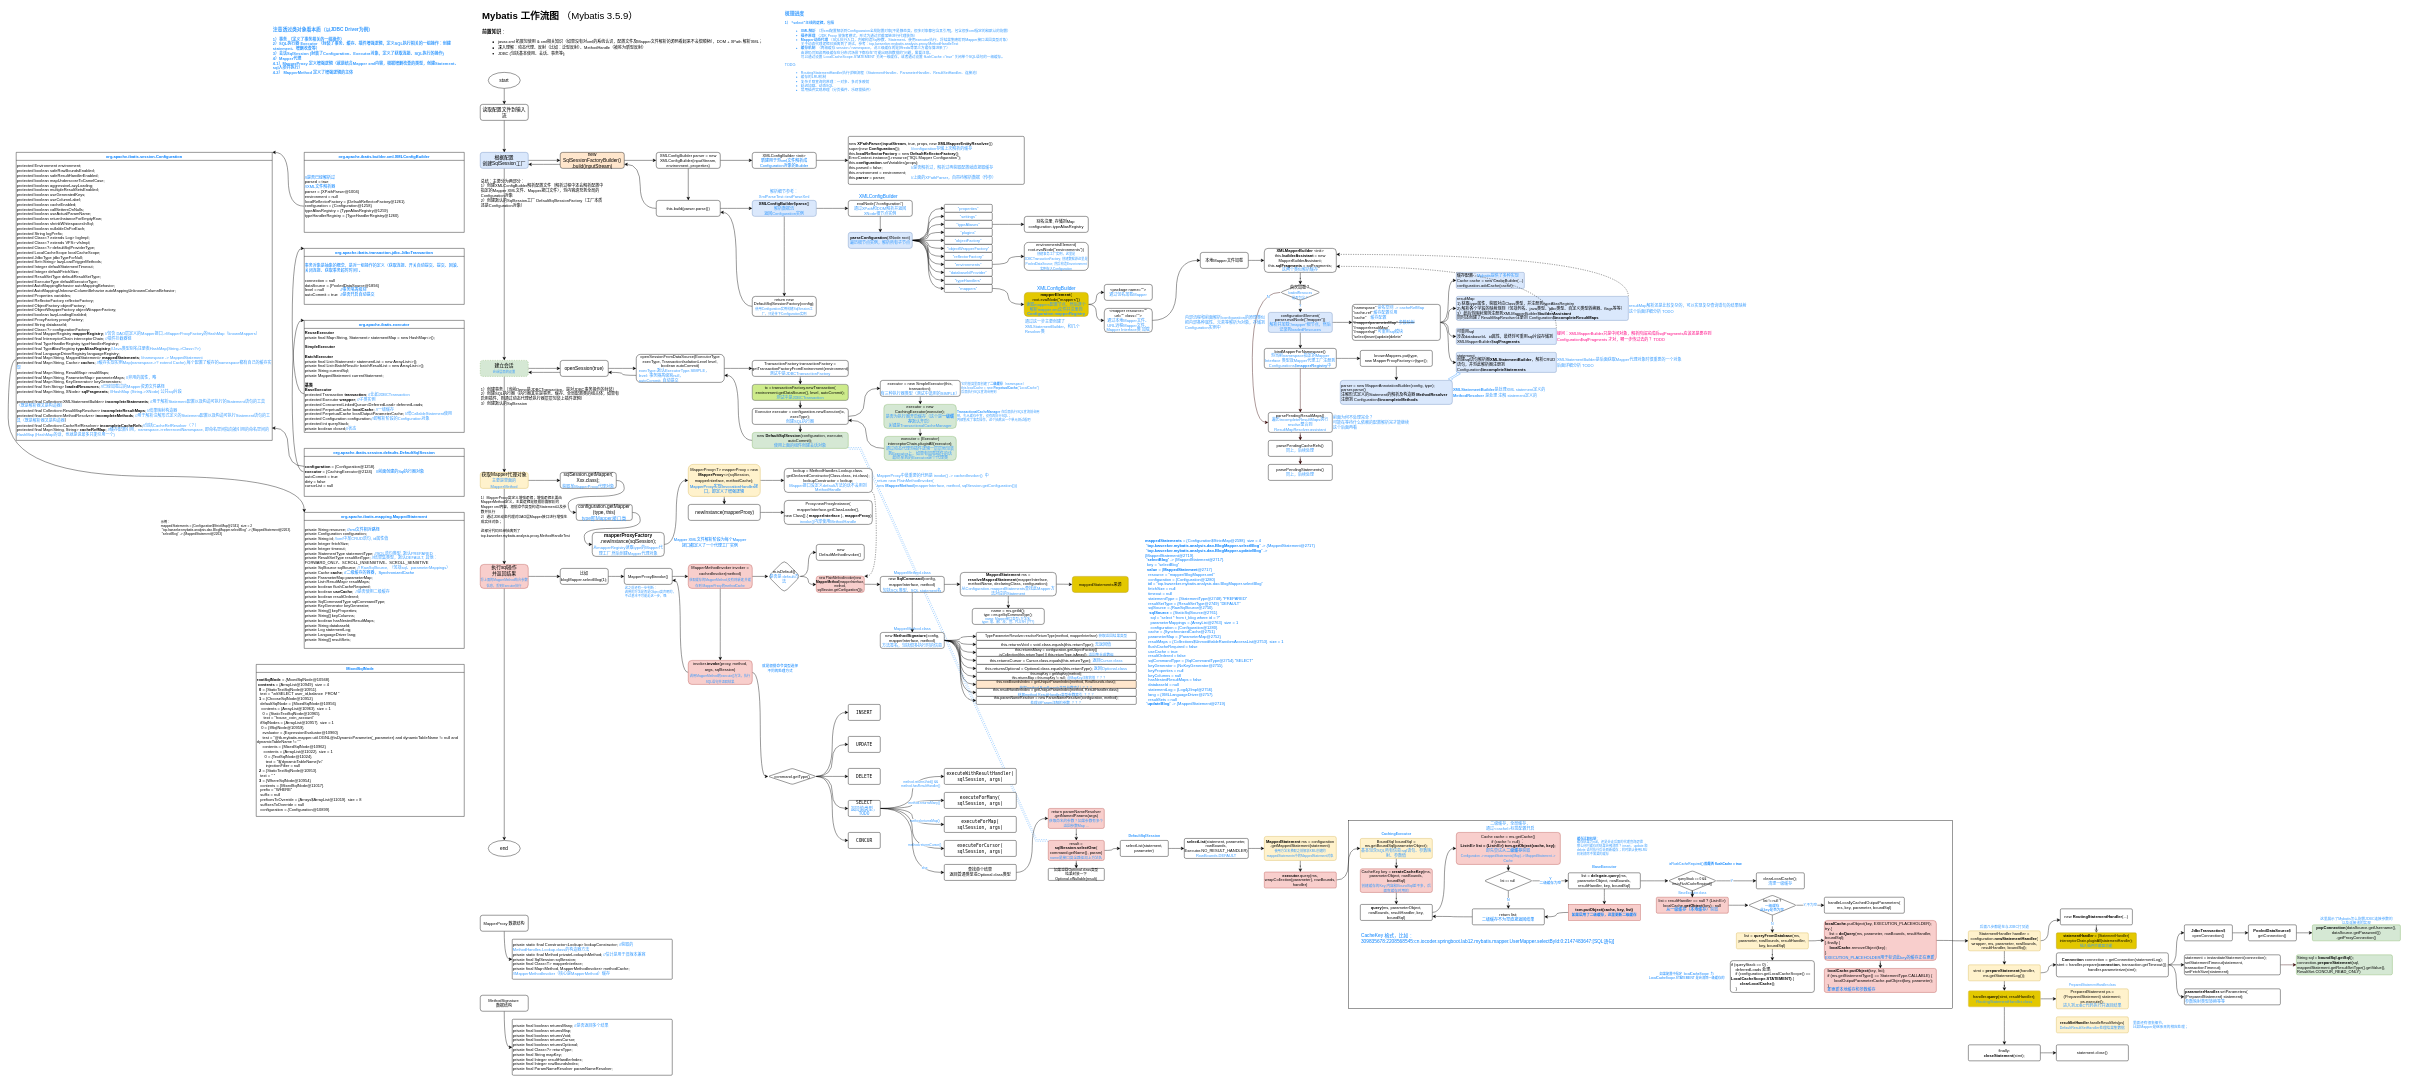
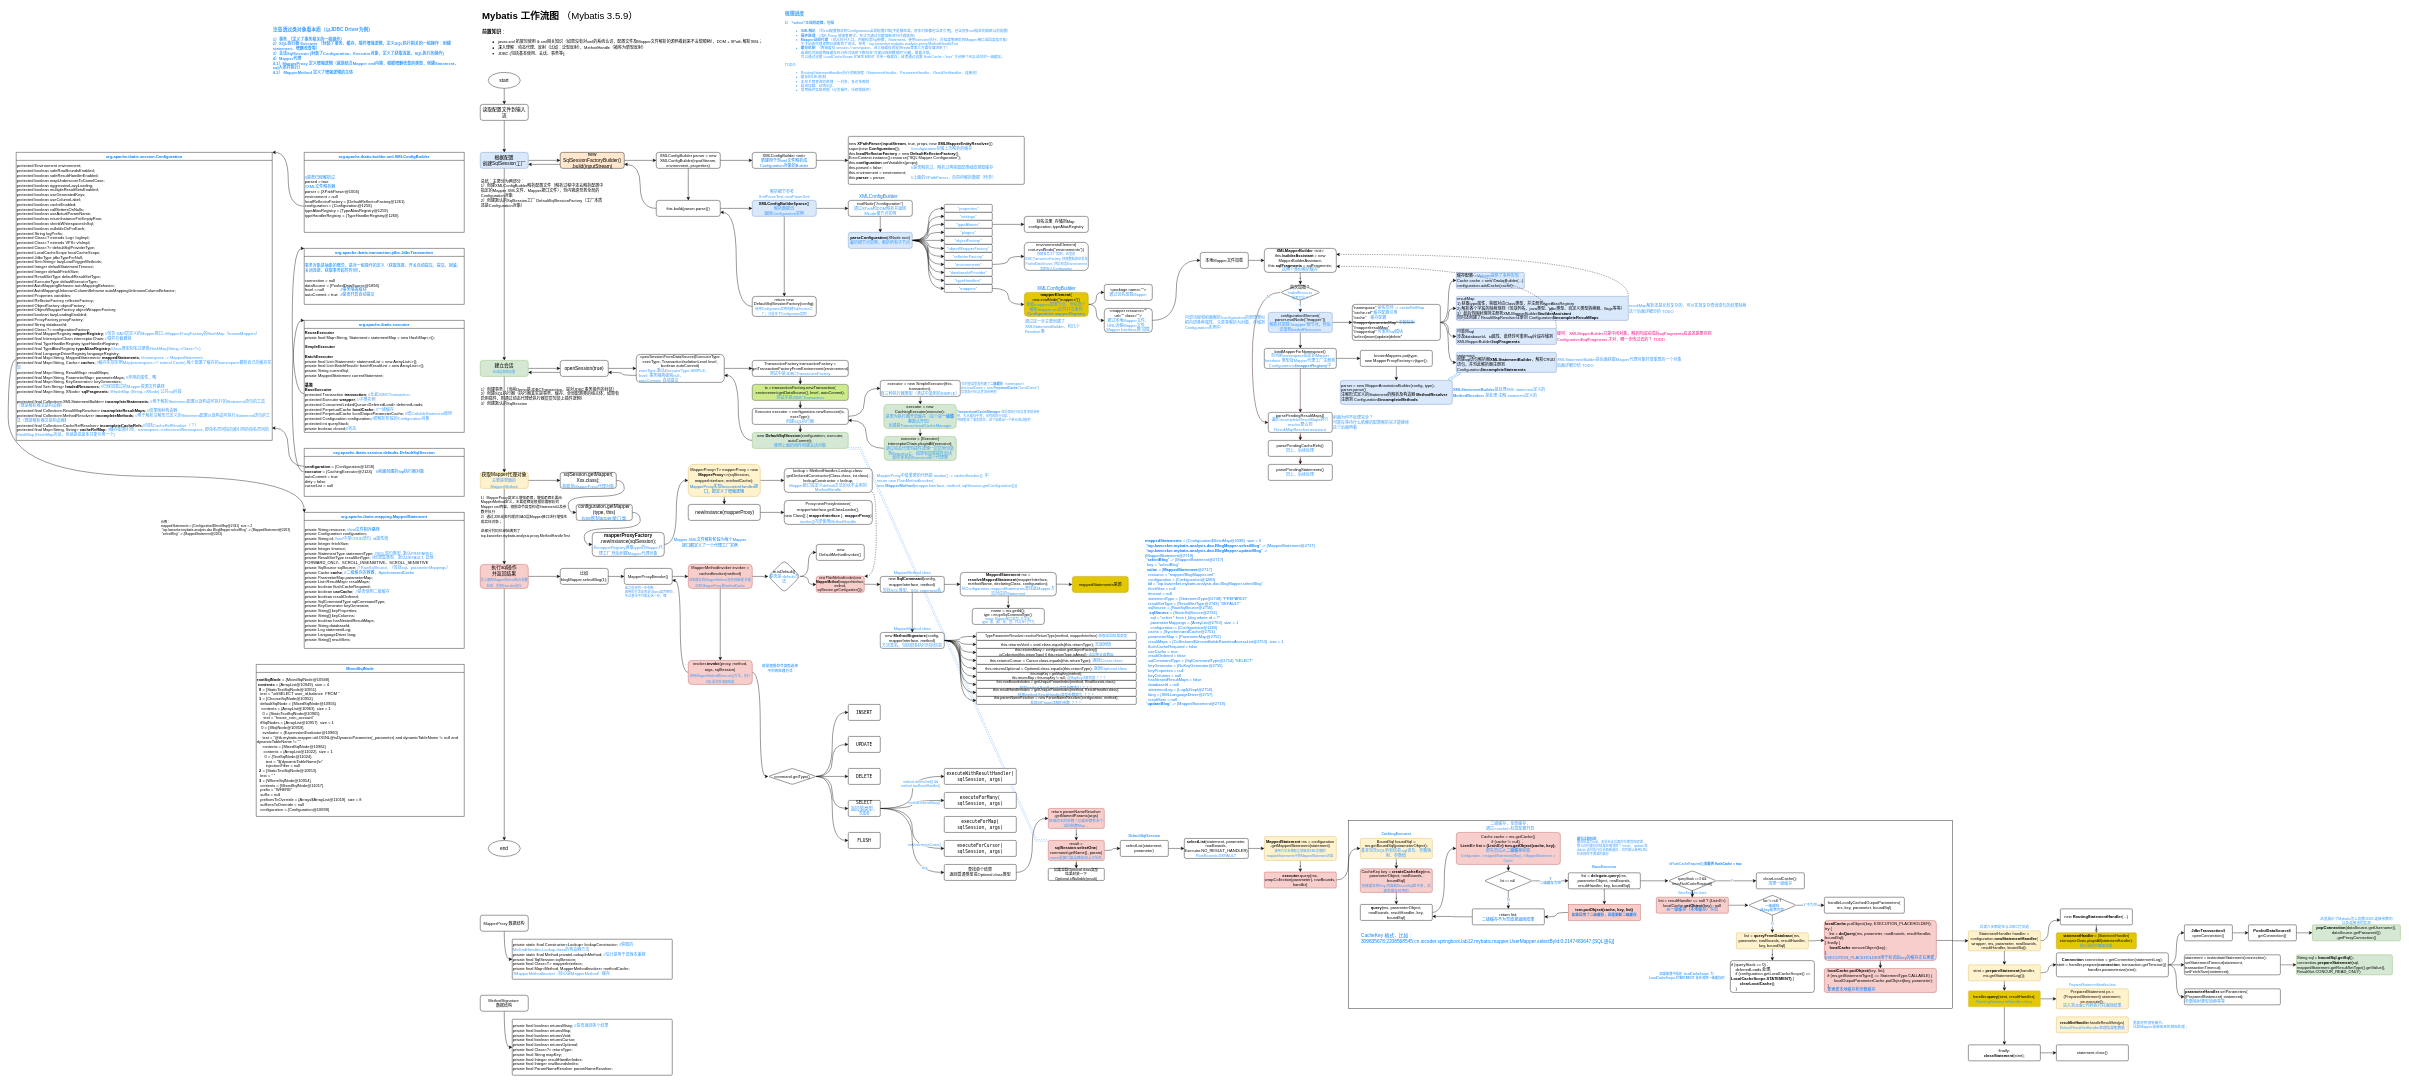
- <mxCell id="15" value="建立会话&lt;br&gt;&lt;font color=&quot;#3399ff&quot; style=&quot;font-size: 8px&quot;&gt;会话层面的设置&lt;/font&gt;" style="rounded=1;whiteSpace=wrap;html=1;fillColor=#d5e8d4;strokeColor=#82b366;dashed=1;" parent="1" vertex="1"><mxGeometry x="1200" y="900" width="120" height="40" as="geometry" /></mxCell>
+ <mxCell id="15" value="建立会话&lt;br&gt;&lt;font color=&quot;#3399ff&quot; style=&quot;font-size: 8px&quot;&gt;会话层面的设置&lt;/font&gt;" style="rounded=1;whiteSpace=wrap;html=1;fillColor=#d5e8d4;strokeColor=#82b366;" parent="1" vertex="1"><mxGeometry x="1200" y="900" width="120" height="40" as="geometry" /></mxCell>
- <mxCell id="223" value="&lt;font style=&quot;font-size: 9px&quot;&gt;this.rowBoundsIndex = getUniqueParamIndex(method, RowBounds.class); &lt;br&gt;&lt;font color=&quot;#3399ff&quot; style=&quot;font-size: 9px&quot;&gt;获取method RowBounds类型参数索引 ？？？&lt;/font&gt;&lt;br style=&quot;font-size: 11px&quot;&gt;&lt;/font&gt;" style="rounded=1;whiteSpace=wrap;html=1;fontSize=11;fillColor=#ffe6cc;" parent="1" vertex="1"><mxGeometry x="2440" y="1700" width="400" height="20" as="geometry" /></mxCell>
+ <mxCell id="223" value="&lt;font style=&quot;font-size: 9px&quot;&gt;this.rowBoundsIndex = getUniqueParamIndex(method, RowBounds.class); &lt;br&gt;&lt;font color=&quot;#3399ff&quot; style=&quot;font-size: 9px&quot;&gt;获取method RowBounds类型参数索引 ？？？&lt;/font&gt;&lt;br style=&quot;font-size: 11px&quot;&gt;&lt;/font&gt;" style="rounded=1;whiteSpace=wrap;html=1;fontSize=11;" parent="1" vertex="1"><mxGeometry x="2440" y="1700" width="400" height="20" as="geometry" /></mxCell>
- <mxCell id="200" style="edgeStyle=orthogonalEdgeStyle;curved=1;rounded=0;orthogonalLoop=1;jettySize=auto;html=1;exitX=1;exitY=0.5;exitDx=0;exitDy=0;entryX=0;entryY=0.5;entryDx=0;entryDy=0;fontSize=10;fontColor=#3399FF;" parent="1" source="206" target="210" edge="1"><mxGeometry relative="1" as="geometry" /></mxCell>
- <mxCell id="201" value="method.returnsMap()" style="edgeLabel;html=1;align=center;verticalAlign=middle;resizable=0;points=[];fontSize=8;fontColor=#3399FF;" parent="200" vertex="1" connectable="0"><mxGeometry x="0.73" y="1" relative="1" as="geometry"><mxPoint x="-23" y="-9" as="offset" /></mxGeometry></mxCell>
- <mxCell id="207" value="&lt;font face=&quot;jetbrains mono, monospace&quot;&gt;&lt;span style=&quot;font-size: 11.2px&quot;&gt;CONCUR&lt;/span&gt;&lt;/font&gt;" style="whiteSpace=wrap;html=1;fontSize=10;strokeColor=#000000;fontColor=#000000;rounded=1;arcSize=8;" parent="1" vertex="1"><mxGeometry x="2120" y="2080" width="80" height="40" as="geometry" /></mxCell>
+ <mxCell id="207" value="&lt;font face=&quot;jetbrains mono, monospace&quot;&gt;&lt;span style=&quot;font-size: 11.2px&quot;&gt;FLUSH&lt;/span&gt;&lt;/font&gt;" style="whiteSpace=wrap;html=1;fontSize=10;strokeColor=#000000;fontColor=#000000;rounded=1;arcSize=8;" parent="1" vertex="1"><mxGeometry x="2120" y="2080" width="80" height="40" as="geometry" /></mxCell>
